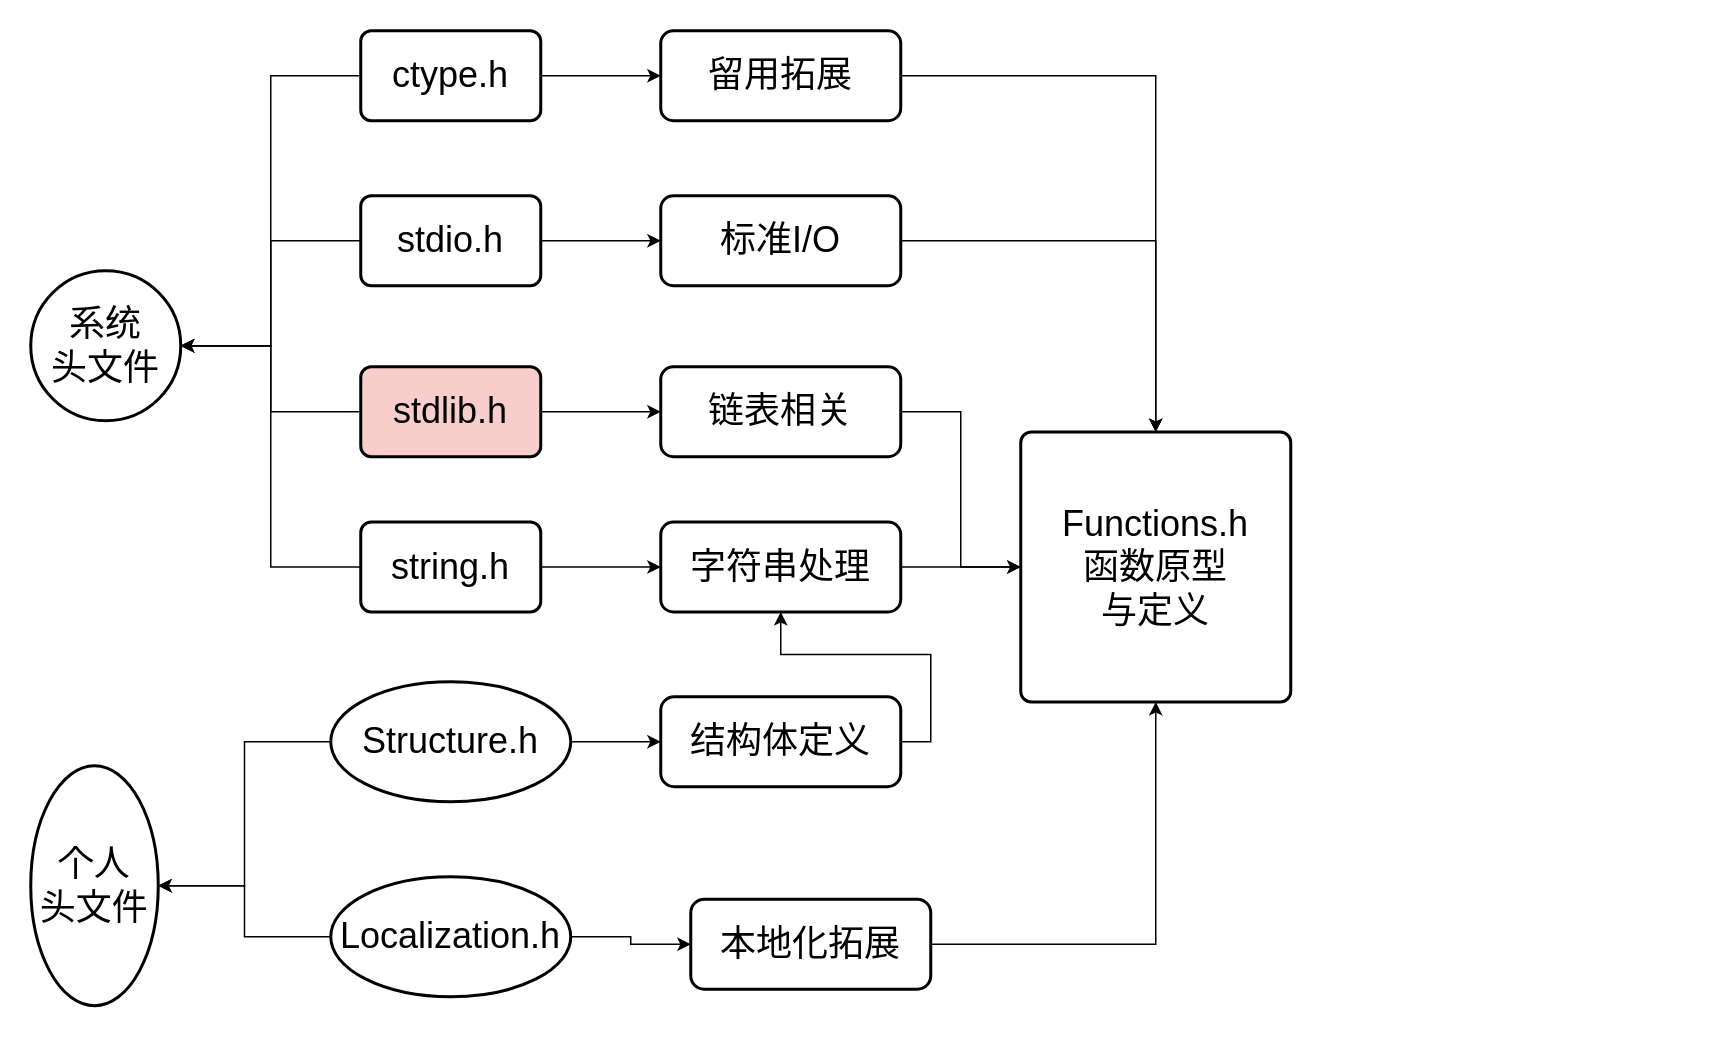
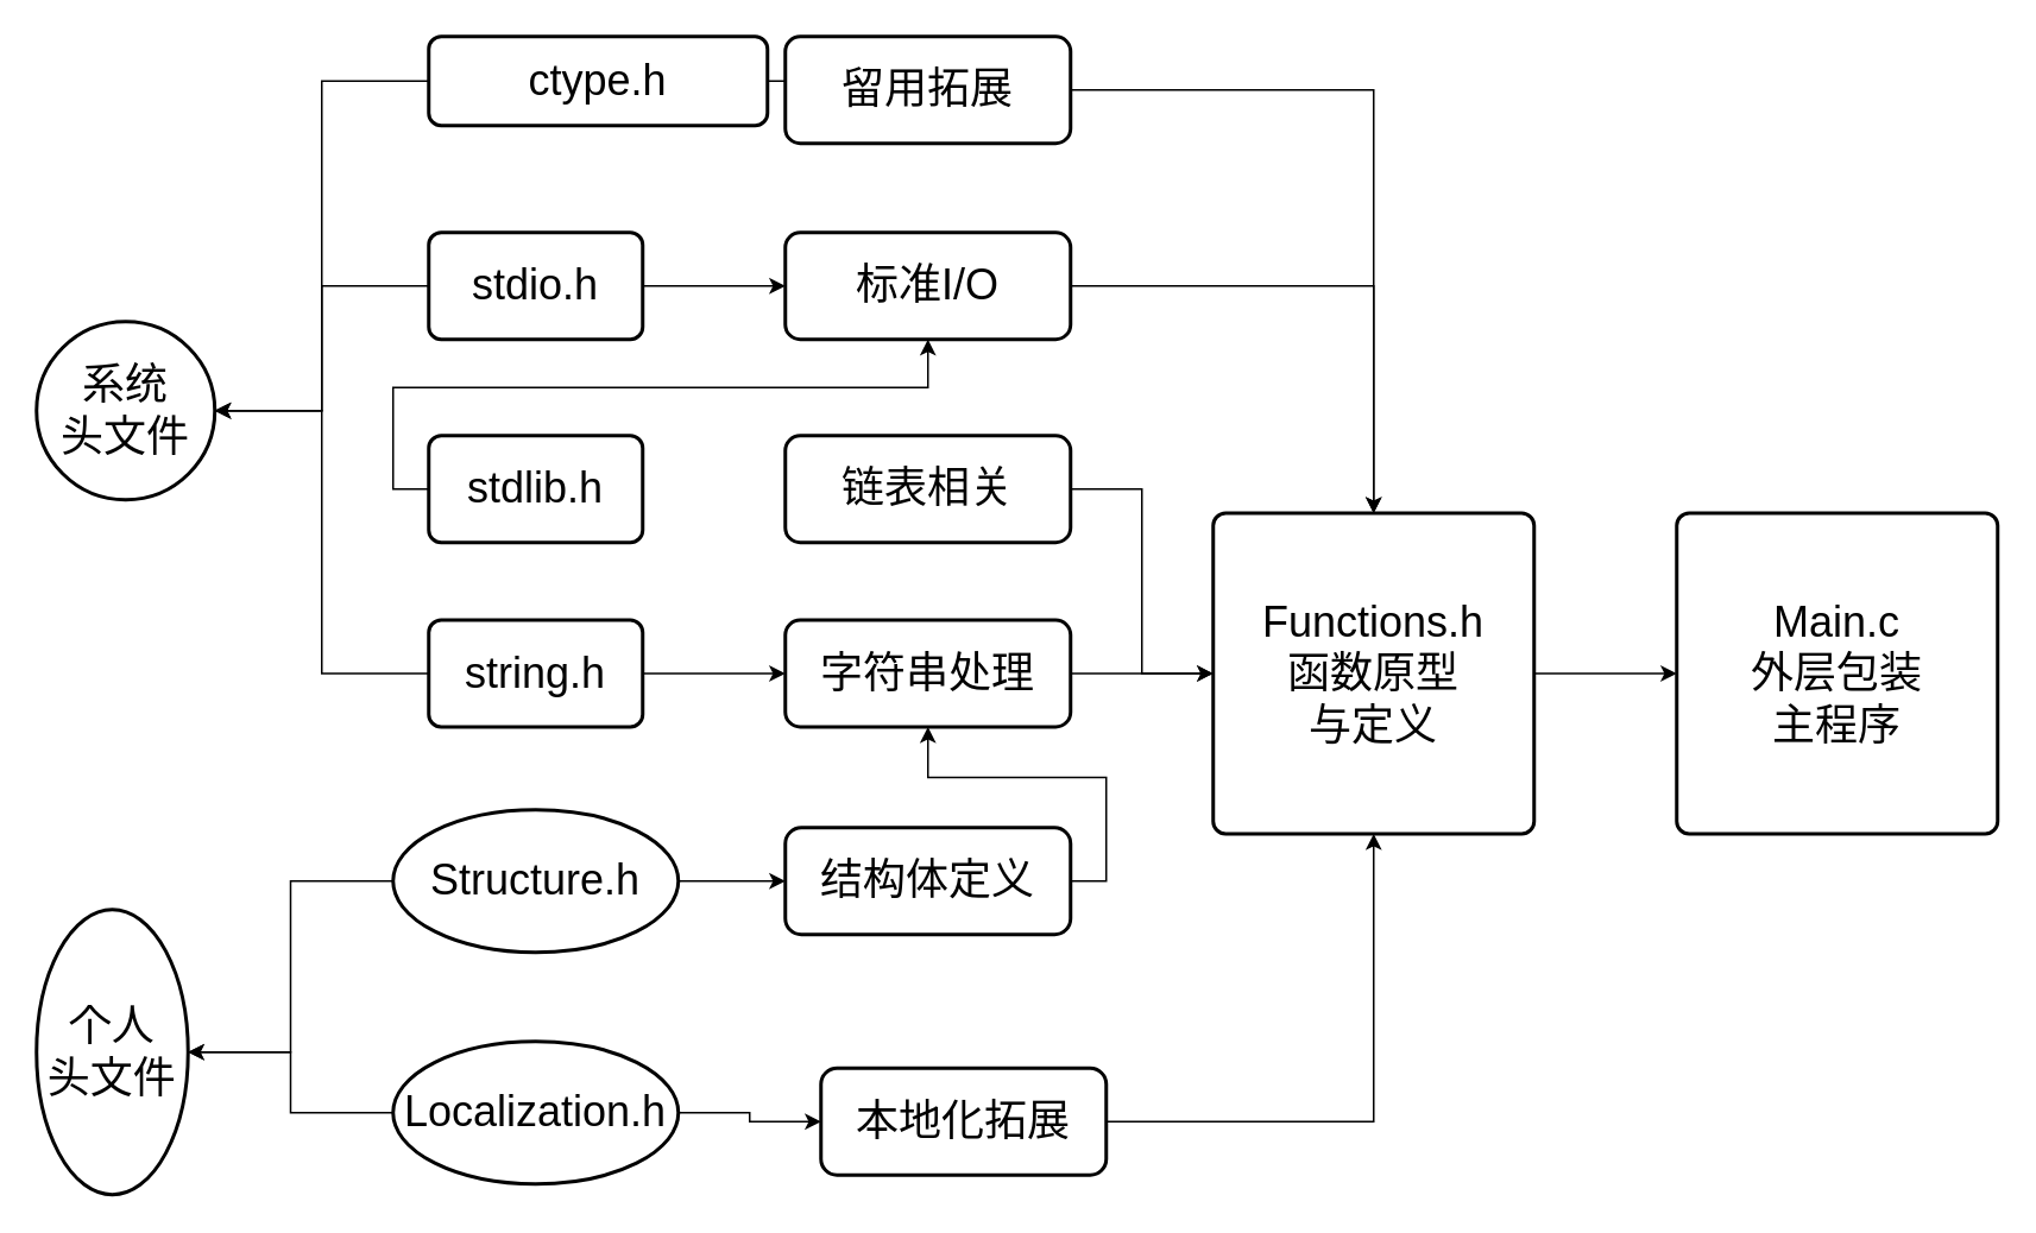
- <mxCell id="7" value="&lt;font style=&quot;font-size: 24px;&quot;&gt;ctype.h&lt;/font&gt;" style="rounded=1;whiteSpace=wrap;html=1;absoluteArcSize=1;arcSize=14;strokeWidth=2;" vertex="1" parent="1"><mxGeometry x="240" y="20" width="120" height="60" as="geometry" /></mxCell>
+ <mxCell id="7" value="&lt;font style=&quot;font-size: 24px;&quot;&gt;ctype.h&lt;/font&gt;" style="rounded=1;whiteSpace=wrap;html=1;absoluteArcSize=1;arcSize=14;strokeWidth=2;" vertex="1" parent="1"><mxGeometry x="240" y="20" width="190" height="50" as="geometry" /></mxCell>
- <mxCell id="8" style="edgeStyle=orthogonalEdgeStyle;rounded=0;orthogonalLoop=1;jettySize=auto;html=1;exitX=0;exitY=0.5;exitDx=0;exitDy=0;" edge="1" parent="1" source="10" target="20"><mxGeometry relative="1" as="geometry" /></mxCell>
+ <mxCell id="8" style="edgeStyle=orthogonalEdgeStyle;rounded=0;orthogonalLoop=1;jettySize=auto;html=1;exitX=0;exitY=0.5;exitDx=0;exitDy=0;" edge="1" parent="1" source="10" target="25"><mxGeometry relative="1" as="geometry" /></mxCell>
- <mxCell id="10" value="&lt;font style=&quot;font-size: 24px;&quot;&gt;stdlib.h&lt;/font&gt;" style="rounded=1;whiteSpace=wrap;html=1;absoluteArcSize=1;arcSize=14;strokeWidth=2;fillColor=#f8cecc;" vertex="1" parent="1"><mxGeometry x="240" y="244" width="120" height="60" as="geometry" /></mxCell>
+ <mxCell id="10" value="&lt;font style=&quot;font-size: 24px;&quot;&gt;stdlib.h&lt;/font&gt;" style="rounded=1;whiteSpace=wrap;html=1;absoluteArcSize=1;arcSize=14;strokeWidth=2;" vertex="1" parent="1"><mxGeometry x="240" y="244" width="120" height="60" as="geometry" /></mxCell>
- <mxCell id="9" value="" style="edgeStyle=orthogonalEdgeStyle;rounded=0;orthogonalLoop=1;jettySize=auto;html=1;" edge="1" parent="1" source="10" target="27"><mxGeometry relative="1" as="geometry" /></mxCell>
+ <mxCell id="34" value="" style="edgeStyle=orthogonalEdgeStyle;rounded=0;orthogonalLoop=1;jettySize=auto;html=1;" edge="1" parent="1" source="35" target="36"><mxGeometry relative="1" as="geometry" /></mxCell>
+ <mxCell id="36" value="&lt;span style=&quot;font-size: 24px;&quot;&gt;Main.c&lt;/span&gt;&lt;br&gt;&lt;div&gt;&lt;span style=&quot;font-size: 24px;&quot;&gt;外层包装&lt;/span&gt;&lt;/div&gt;&lt;div&gt;&lt;span style=&quot;font-size: 24px;&quot;&gt;主程序&lt;/span&gt;&lt;/div&gt;" style="rounded=1;whiteSpace=wrap;html=1;absoluteArcSize=1;arcSize=14;strokeWidth=2;" vertex="1" parent="1"><mxGeometry x="940" y="287.5" width="180" height="180" as="geometry" /></mxCell>
